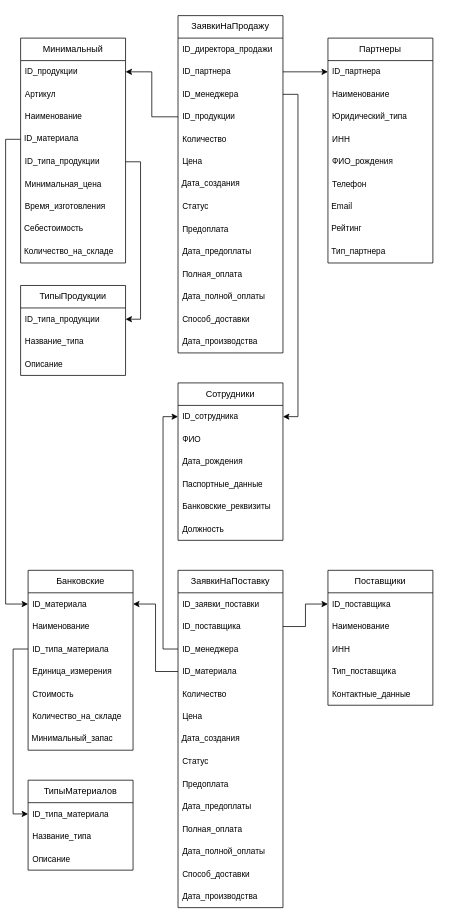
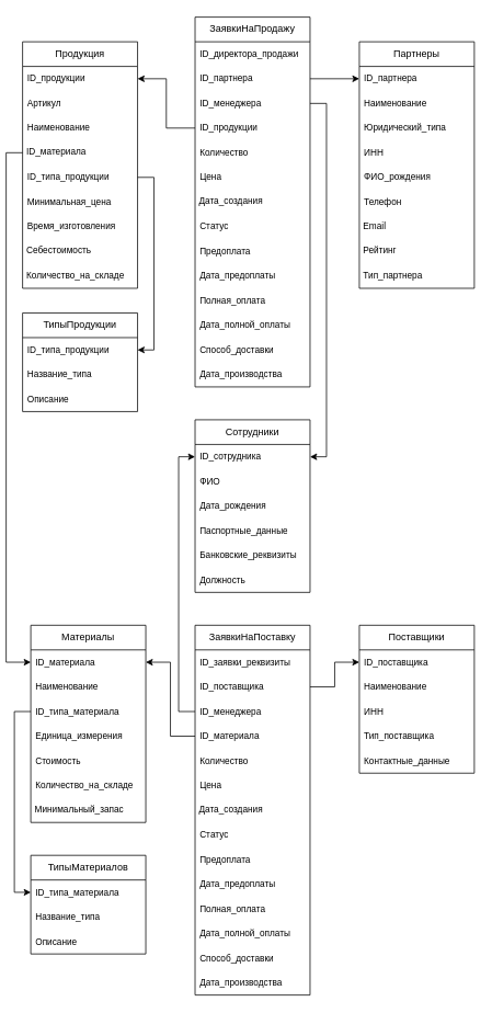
- <mxCell id="41" value="Минимальный" style="swimlane;fontStyle=0;childLayout=stackLayout;horizontal=1;startSize=30;horizontalStack=0;resizeParent=1;resizeParentMax=0;resizeLast=0;collapsible=1;marginBottom=0;whiteSpace=wrap;html=1;" parent="1" vertex="1"><mxGeometry x="20" y="50" width="140" height="300" as="geometry" /></mxCell>
+ <mxCell id="41" value="Продукция" style="swimlane;fontStyle=0;childLayout=stackLayout;horizontal=1;startSize=30;horizontalStack=0;resizeParent=1;resizeParentMax=0;resizeLast=0;collapsible=1;marginBottom=0;whiteSpace=wrap;html=1;" parent="1" vertex="1"><mxGeometry x="20" y="50" width="140" height="300" as="geometry" /></mxCell>
- <mxCell id="29" value="Банковские" style="swimlane;fontStyle=0;childLayout=stackLayout;horizontal=1;startSize=30;horizontalStack=0;resizeParent=1;resizeParentMax=0;resizeLast=0;collapsible=1;marginBottom=0;whiteSpace=wrap;html=1;" parent="1" vertex="1"><mxGeometry x="30" y="760" width="140" height="240" as="geometry" /></mxCell>
+ <mxCell id="29" value="Материалы" style="swimlane;fontStyle=0;childLayout=stackLayout;horizontal=1;startSize=30;horizontalStack=0;resizeParent=1;resizeParentMax=0;resizeLast=0;collapsible=1;marginBottom=0;whiteSpace=wrap;html=1;" parent="1" vertex="1"><mxGeometry x="30" y="760" width="140" height="240" as="geometry" /></mxCell>
- <mxCell id="67" value="&lt;span style=&quot;font-size: 11px; text-wrap: nowrap;&quot;&gt;ID_заявки_поставки&amp;nbsp;&lt;/span&gt;" style="text;strokeColor=none;fillColor=none;align=left;verticalAlign=middle;spacingLeft=4;spacingRight=4;overflow=hidden;points=[[0,0.5],[1,0.5]];portConstraint=eastwest;rotatable=0;whiteSpace=wrap;html=1;" parent="66" vertex="1"><mxGeometry y="30" width="140" height="30" as="geometry" /></mxCell>
+ <mxCell id="67" value="&lt;span style=&quot;font-size: 11px; text-wrap: nowrap;&quot;&gt;ID_заявки_реквизиты&amp;nbsp;&lt;/span&gt;" style="text;strokeColor=none;fillColor=none;align=left;verticalAlign=middle;spacingLeft=4;spacingRight=4;overflow=hidden;points=[[0,0.5],[1,0.5]];portConstraint=eastwest;rotatable=0;whiteSpace=wrap;html=1;" parent="66" vertex="1"><mxGeometry y="30" width="140" height="30" as="geometry" /></mxCell>
